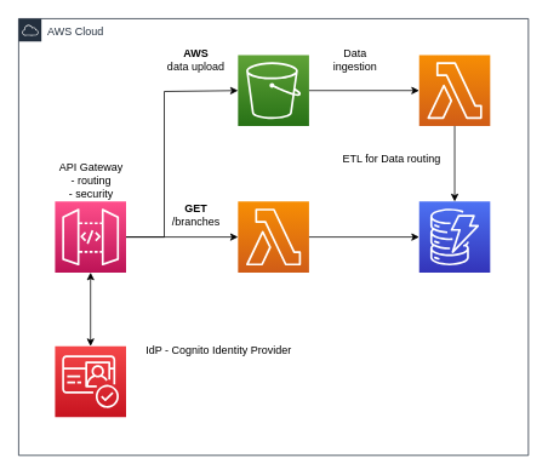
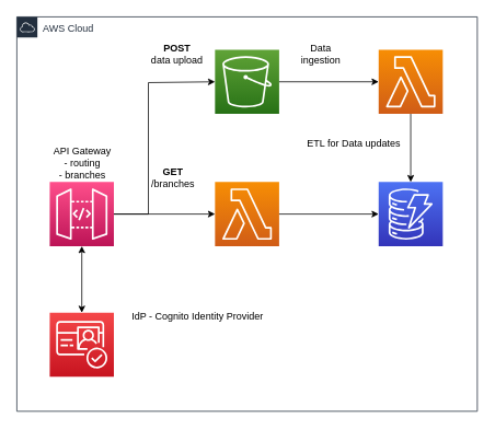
- <mxCell id="19" value="&lt;b&gt;AWS&lt;/b&gt;&lt;br&gt;data upload" style="text;html=1;strokeColor=none;fillColor=none;align=center;verticalAlign=middle;whiteSpace=wrap;rounded=0;" vertex="1" parent="2"><mxGeometry x="150" y="30" width="90" height="30" as="geometry" /></mxCell>
+ <mxCell id="19" value="&lt;b&gt;POST&lt;/b&gt;&lt;br&gt;data upload" style="text;html=1;strokeColor=none;fillColor=none;align=center;verticalAlign=middle;whiteSpace=wrap;rounded=0;" vertex="1" parent="2"><mxGeometry x="150" y="30" width="90" height="30" as="geometry" /></mxCell>
- <mxCell id="17" value="ETL for&amp;nbsp;Data routing" style="text;html=1;strokeColor=none;fillColor=none;align=center;verticalAlign=middle;whiteSpace=wrap;rounded=0;" vertex="1" parent="2"><mxGeometry x="340" y="140" width="140" height="30" as="geometry" /></mxCell>
+ <mxCell id="17" value="ETL for&amp;nbsp;Data updates" style="text;html=1;strokeColor=none;fillColor=none;align=center;verticalAlign=middle;whiteSpace=wrap;rounded=0;" vertex="1" parent="2"><mxGeometry x="340" y="140" width="140" height="30" as="geometry" /></mxCell>
- <mxCell id="20" value="API Gateway&lt;br&gt;- routing&lt;br&gt;- security&lt;br&gt;&lt;br&gt;" style="text;html=1;strokeColor=none;fillColor=none;align=center;verticalAlign=middle;whiteSpace=wrap;rounded=0;" vertex="1" parent="2"><mxGeometry x="40" y="170" width="80" height="30" as="geometry" /></mxCell>
+ <mxCell id="20" value="API Gateway&lt;br&gt;- routing&lt;br&gt;- branches&lt;br&gt;&lt;br&gt;" style="text;html=1;strokeColor=none;fillColor=none;align=center;verticalAlign=middle;whiteSpace=wrap;rounded=0;" vertex="1" parent="2"><mxGeometry x="40" y="170" width="80" height="30" as="geometry" /></mxCell>
- <mxCell id="18" value="&lt;b&gt;GET&lt;/b&gt;&lt;br&gt;/branches" style="text;html=1;strokeColor=none;fillColor=none;align=center;verticalAlign=middle;whiteSpace=wrap;rounded=0;" vertex="1" parent="2"><mxGeometry x="165" y="201" width="60" height="30" as="geometry" /></mxCell>
+ <mxCell id="18" value="&lt;b&gt;GET&lt;/b&gt;&lt;br&gt;/branches" style="text;html=1;strokeColor=none;fillColor=none;align=center;verticalAlign=middle;whiteSpace=wrap;rounded=0;" vertex="1" parent="2"><mxGeometry x="160" y="181" width="60" height="30" as="geometry" /></mxCell>
